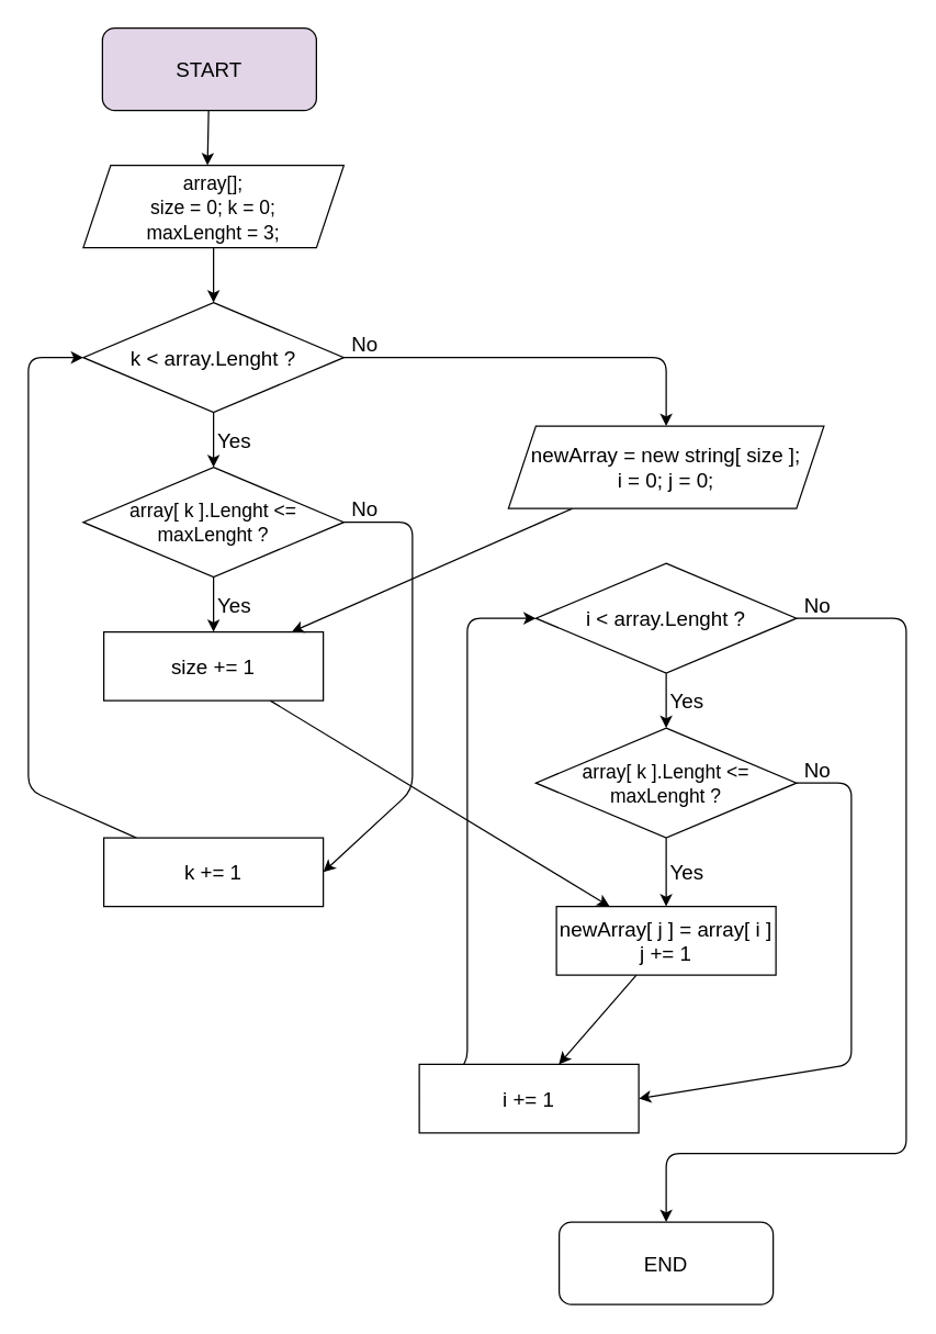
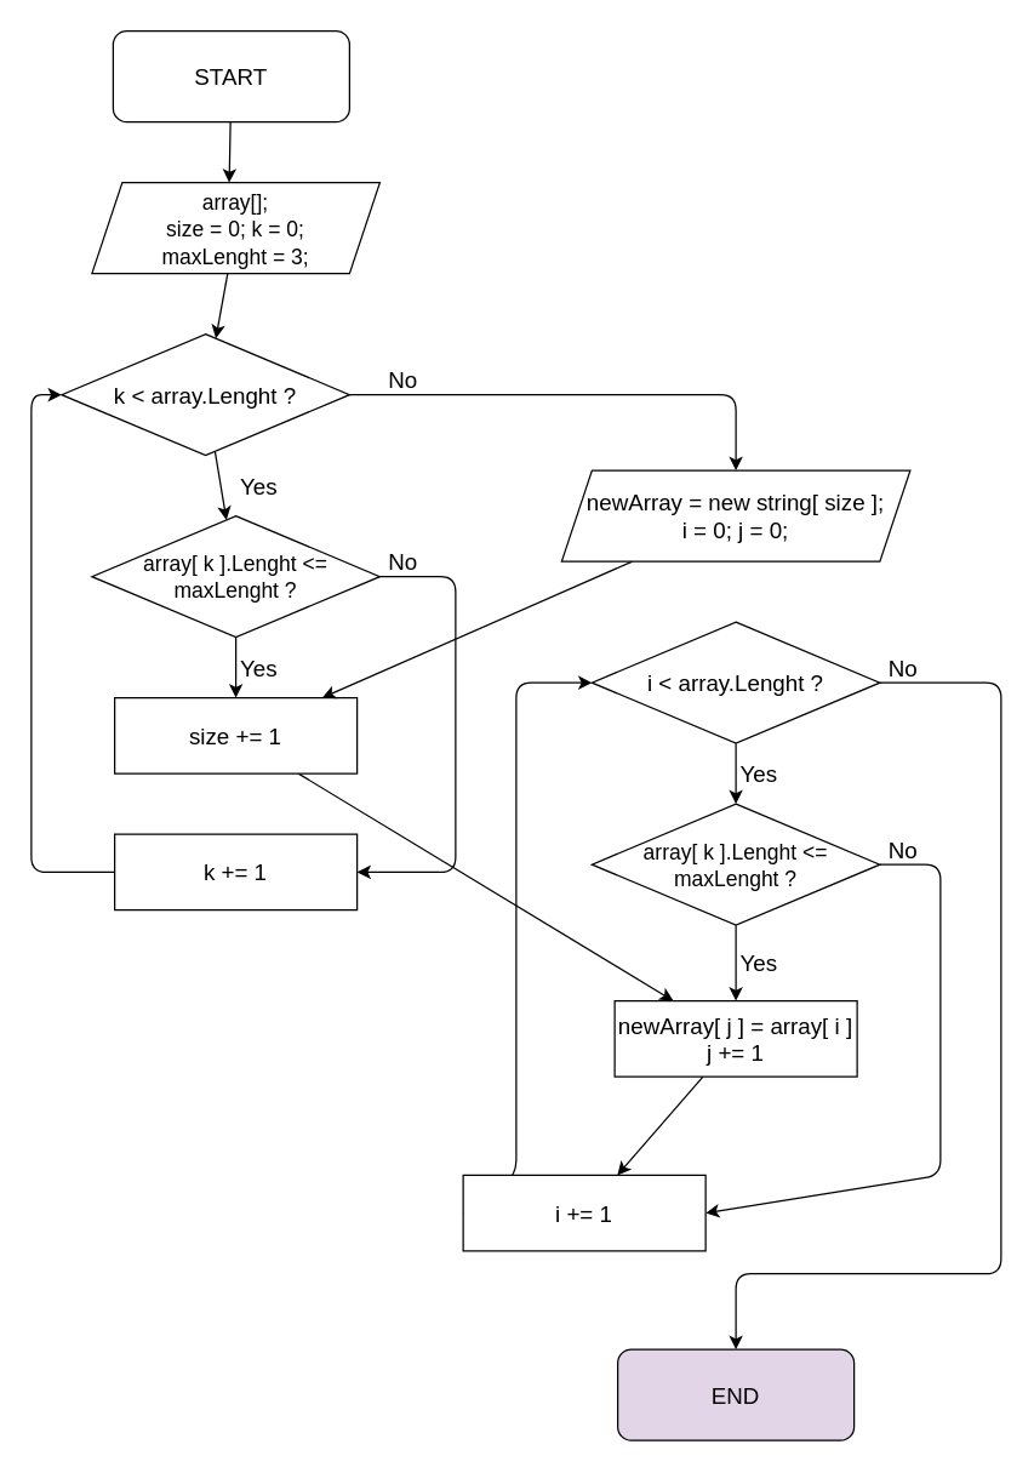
- <mxCell id="3" value="START" style="rounded=1;whiteSpace=wrap;html=1;fontSize=15;fillColor=#e1d5e7;" parent="1" vertex="1"><mxGeometry x="74" y="20" width="156" height="60" as="geometry" /></mxCell>
+ <mxCell id="3" value="START" style="rounded=1;whiteSpace=wrap;html=1;fontSize=15;" parent="1" vertex="1"><mxGeometry x="74" y="20" width="156" height="60" as="geometry" /></mxCell>
- <mxCell id="8" value="k &amp;lt; array.Lenght ?" style="rhombus;whiteSpace=wrap;html=1;fontSize=15;" parent="1" vertex="1"><mxGeometry x="60" y="220" width="190" height="80" as="geometry" /></mxCell>
+ <mxCell id="8" value="k &amp;lt; array.Lenght ?" style="rhombus;whiteSpace=wrap;html=1;fontSize=15;" parent="1" vertex="1"><mxGeometry x="40" y="220" width="190" height="80" as="geometry" /></mxCell>
- <mxCell id="15" value="k += 1" style="whiteSpace=wrap;html=1;fontSize=15;" parent="1" vertex="1"><mxGeometry x="75" y="610" width="160" height="50" as="geometry" /></mxCell>
+ <mxCell id="15" value="k += 1" style="whiteSpace=wrap;html=1;fontSize=15;" parent="1" vertex="1"><mxGeometry x="75" y="550" width="160" height="50" as="geometry" /></mxCell>
- <mxCell id="26" value="END" style="rounded=1;whiteSpace=wrap;html=1;fontSize=15;" parent="1" vertex="1"><mxGeometry x="407" y="890" width="156" height="60" as="geometry" /></mxCell>
+ <mxCell id="26" value="END" style="rounded=1;whiteSpace=wrap;html=1;fontSize=15;fillColor=#e1d5e7;" parent="1" vertex="1"><mxGeometry x="407" y="890" width="156" height="60" as="geometry" /></mxCell>
